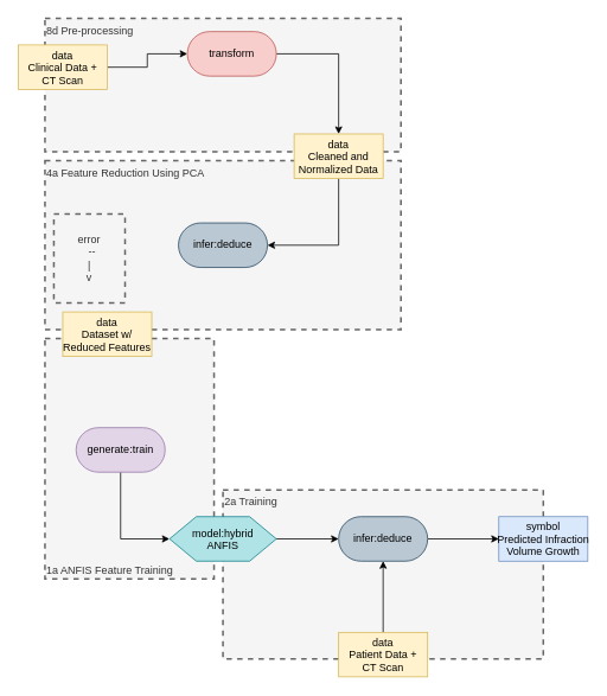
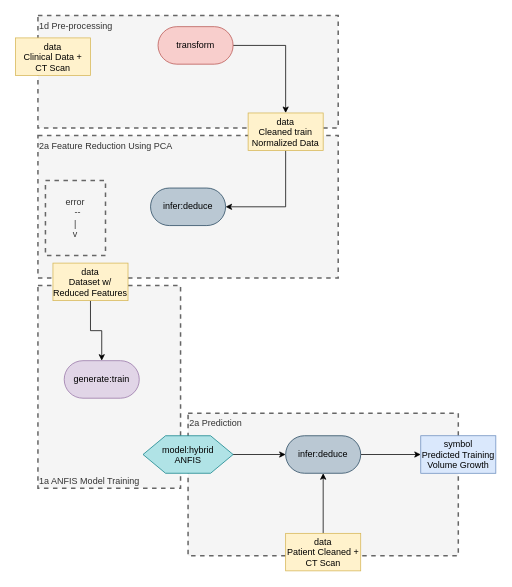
- <mxCell id="5" value="8d Pre-processing" style="text;html=1;align=left;verticalAlign=top;whiteSpace=wrap;rounded=0;dashed=1;fillColor=#f5f5f5;fontColor=#333333;strokeColor=#666666;strokeWidth=2;" name="text" vertex="1" parent="1"><mxGeometry x="50" y="20" width="400" height="150" as="geometry" /></mxCell>
+ <mxCell id="5" value="1d Pre-processing" style="text;html=1;align=left;verticalAlign=top;whiteSpace=wrap;rounded=0;dashed=1;fillColor=#f5f5f5;fontColor=#333333;strokeColor=#666666;strokeWidth=2;" name="text" vertex="1" parent="1"><mxGeometry x="50" y="20" width="400" height="150" as="geometry" /></mxCell>
- <mxCell id="6" style="edgeStyle=orthogonalEdgeStyle;rounded=0;orthogonalLoop=1;jettySize=auto;html=1;exitX=1;exitY=0.5;exitDx=0;exitDy=0;entryX=0;entryY=0.5;entryDx=0;entryDy=0;" edge="1" parent="1" source="7" target="9"><mxGeometry relative="1" as="geometry" /></mxCell>
- <mxCell id="11" value="data&#10;Cleaned and&#10;Normalized Data" style="rectangle;fillColor=#fff2cc;strokeColor=#d6b656;" name="data" vertex="1" parent="1"><mxGeometry x="330" y="150" width="100" height="50" as="geometry" /></mxCell>
+ <mxCell id="11" value="data&#10;Cleaned train&#10;Normalized Data" style="rectangle;fillColor=#fff2cc;strokeColor=#d6b656;" name="data" vertex="1" parent="1"><mxGeometry x="330" y="150" width="100" height="50" as="geometry" /></mxCell>
- <mxCell id="4" value="4a Feature Reduction Using PCA" style="text;html=1;align=left;verticalAlign=top;whiteSpace=wrap;rounded=0;dashed=1;fillColor=#f5f5f5;fontColor=#333333;strokeColor=#666666;strokeWidth=2;" name="text" vertex="1" parent="1"><mxGeometry x="50" y="180" width="400" height="190" as="geometry" /></mxCell>
+ <mxCell id="4" value="2a Feature Reduction Using PCA" style="text;html=1;align=left;verticalAlign=top;whiteSpace=wrap;rounded=0;dashed=1;fillColor=#f5f5f5;fontColor=#333333;strokeColor=#666666;strokeWidth=2;" name="text" vertex="1" parent="1"><mxGeometry x="50" y="180" width="400" height="190" as="geometry" /></mxCell>
+ <mxCell id="13" style="edgeStyle=orthogonalEdgeStyle;rounded=0;orthogonalLoop=1;jettySize=auto;html=1;exitX=0.5;exitY=1;exitDx=0;exitDy=0;entryX=0.5;entryY=0;entryDx=0;entryDy=0;" edge="1" parent="1" source="14" target="17"><mxGeometry relative="1" as="geometry" /></mxCell>
- <mxCell id="2" value="2a Training" style="text;html=1;align=left;verticalAlign=top;whiteSpace=wrap;rounded=0;dashed=1;fillColor=#f5f5f5;fontColor=#333333;strokeColor=#666666;strokeWidth=2;" name="text" vertex="1" parent="1"><mxGeometry x="250" y="550" width="360" height="190" as="geometry" /></mxCell>
+ <mxCell id="2" value="2a Prediction" style="text;html=1;align=left;verticalAlign=top;whiteSpace=wrap;rounded=0;dashed=1;fillColor=#f5f5f5;fontColor=#333333;strokeColor=#666666;strokeWidth=2;" name="text" vertex="1" parent="1"><mxGeometry x="250" y="550" width="360" height="190" as="geometry" /></mxCell>
- <mxCell id="16" style="edgeStyle=orthogonalEdgeStyle;rounded=0;orthogonalLoop=1;jettySize=auto;html=1;exitX=0.5;exitY=1;exitDx=0;exitDy=0;entryX=0;entryY=0.5;entryDx=0;entryDy=0;" edge="1" parent="1" source="17" target="19"><mxGeometry relative="1" as="geometry" /></mxCell>
- <mxCell id="24" value="symbol&#10;Predicted Infraction&#10;Volume Growth" style="rectangle;fillColor=#dae8fc;strokeColor=#6c8ebf;" name="symbol" vertex="1" parent="1"><mxGeometry x="560" y="580" width="100" height="50" as="geometry" /></mxCell>
+ <mxCell id="24" value="symbol&#10;Predicted Training&#10;Volume Growth" style="rectangle;fillColor=#dae8fc;strokeColor=#6c8ebf;" name="symbol" vertex="1" parent="1"><mxGeometry x="560" y="580" width="100" height="50" as="geometry" /></mxCell>
- <mxCell id="3" value="1a ANFIS Feature Training" style="text;html=1;align=left;verticalAlign=bottom;whiteSpace=wrap;rounded=0;dashed=1;fillColor=#f5f5f5;fontColor=#333333;strokeColor=#666666;strokeWidth=2;" name="text" vertex="1" parent="1"><mxGeometry x="50" y="380" width="190" height="270" as="geometry" /></mxCell>
+ <mxCell id="3" value="1a ANFIS Model Training" style="text;html=1;align=left;verticalAlign=bottom;whiteSpace=wrap;rounded=0;dashed=1;fillColor=#f5f5f5;fontColor=#333333;strokeColor=#666666;strokeWidth=2;" name="text" vertex="1" parent="1"><mxGeometry x="50" y="380" width="190" height="270" as="geometry" /></mxCell>
- <mxCell id="23" value="data&#10;Patient Data +&#10;CT Scan" style="rectangle;fillColor=#fff2cc;strokeColor=#d6b656;" name="data" vertex="1" parent="1"><mxGeometry x="380" y="710" width="100" height="50" as="geometry" /></mxCell>
+ <mxCell id="23" value="data&#10;Patient Cleaned +&#10;CT Scan" style="rectangle;fillColor=#fff2cc;strokeColor=#d6b656;" name="data" vertex="1" parent="1"><mxGeometry x="380" y="710" width="100" height="50" as="geometry" /></mxCell>
